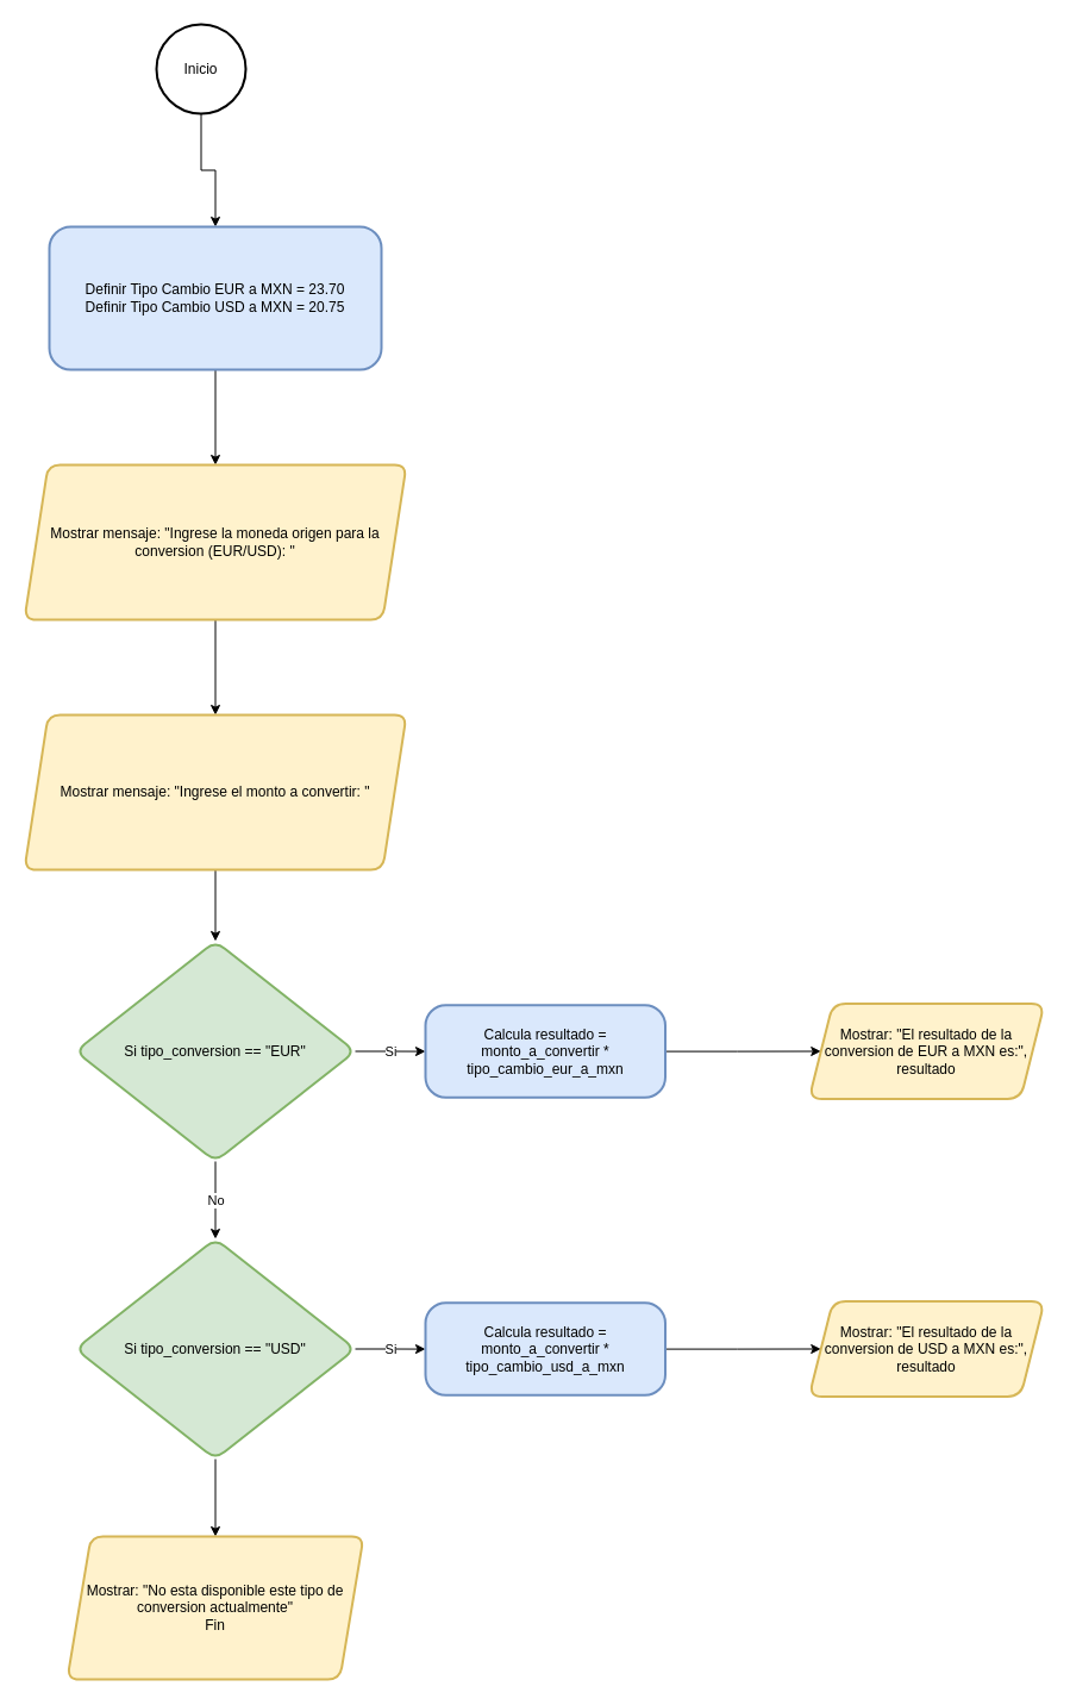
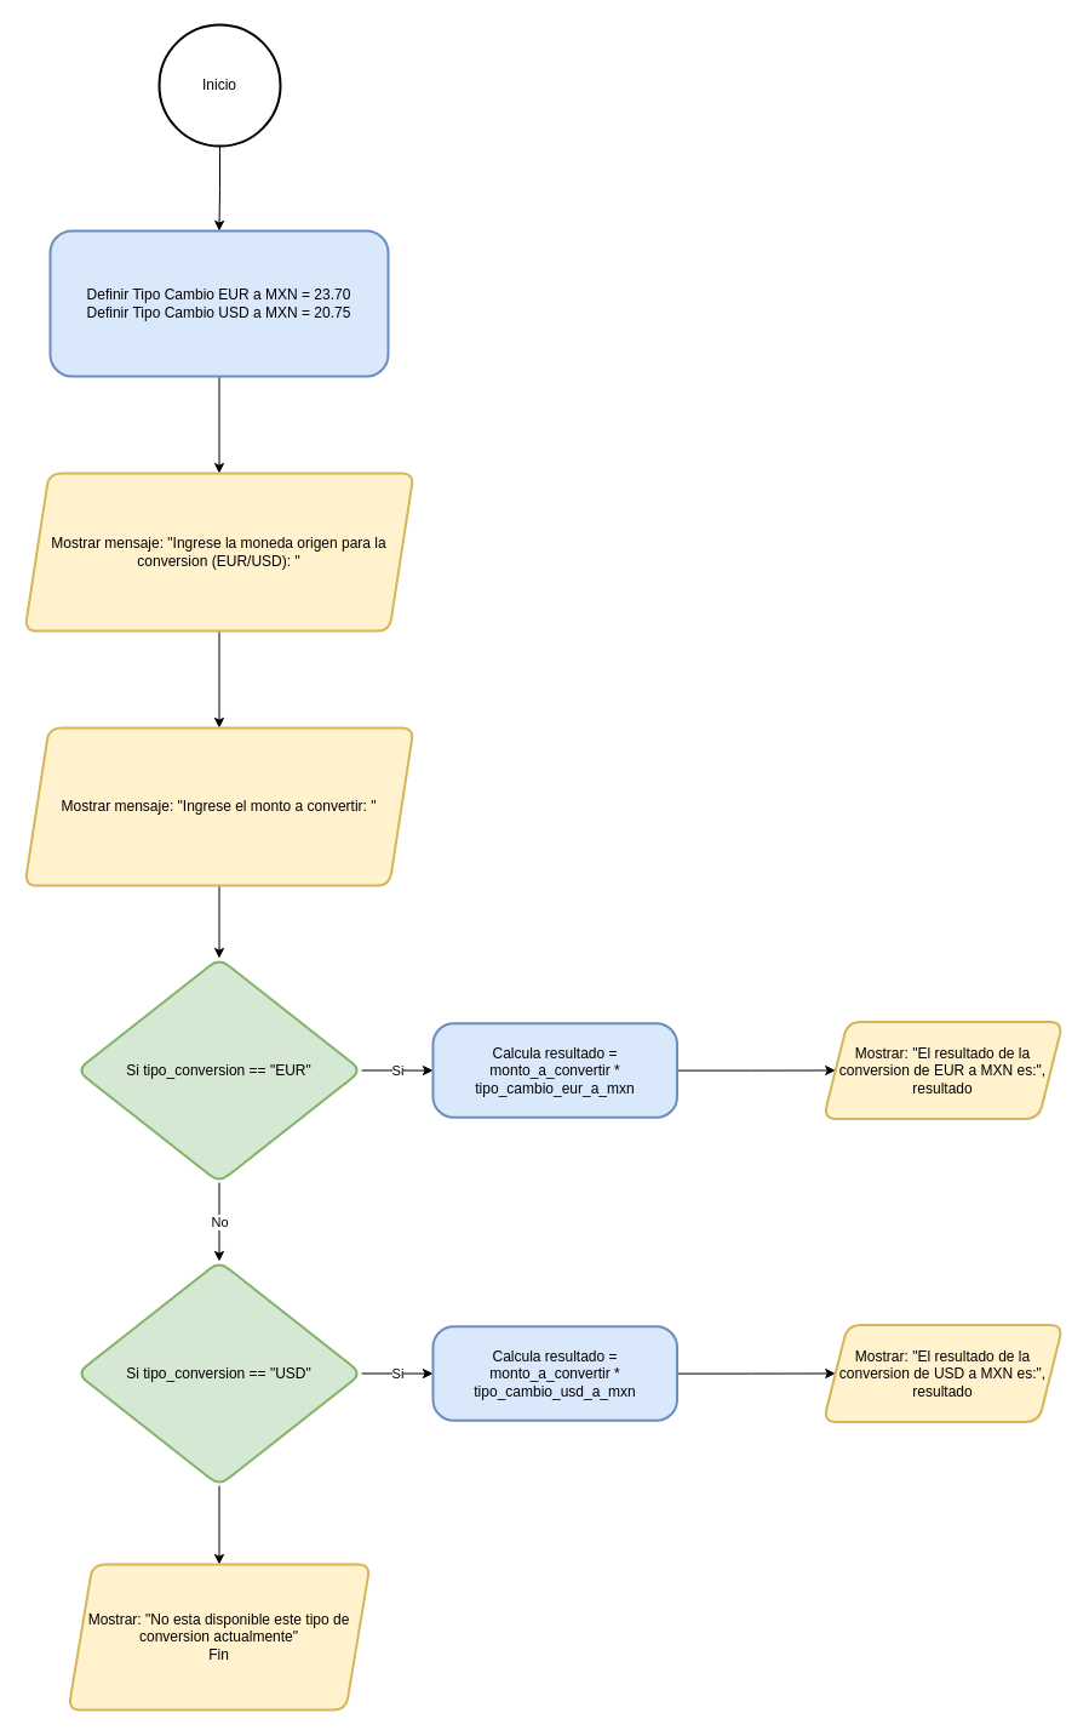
- <mxCell id="3" value="Inicio" style="strokeWidth=2;html=1;shape=mxgraph.flowchart.start_2;whiteSpace=wrap;" vertex="1" parent="1"><mxGeometry x="131" y="20" width="75" height="75" as="geometry" /></mxCell>
+ <mxCell id="3" value="Inicio" style="strokeWidth=2;html=1;shape=mxgraph.flowchart.start_2;whiteSpace=wrap;" vertex="1" parent="1"><mxGeometry x="131" y="20" width="100" height="100" as="geometry" /></mxCell>
